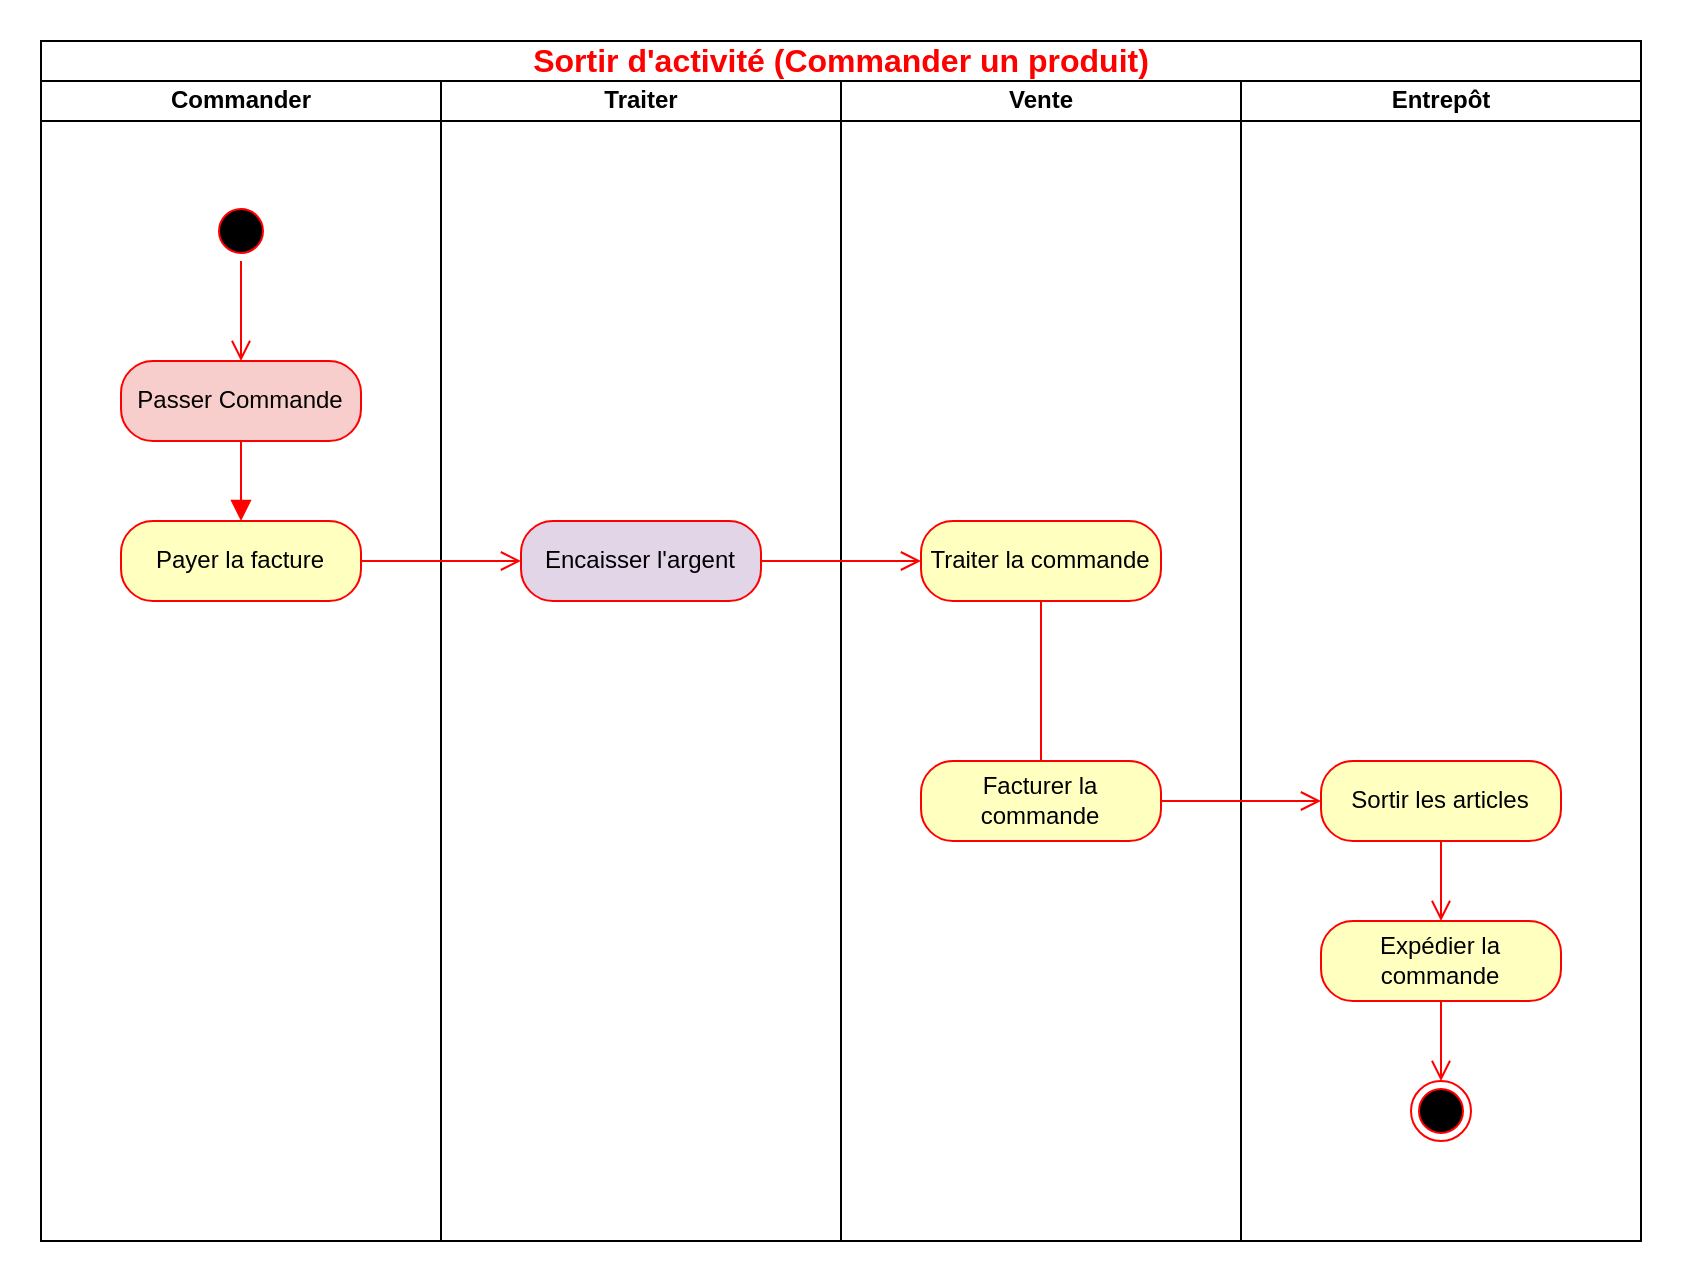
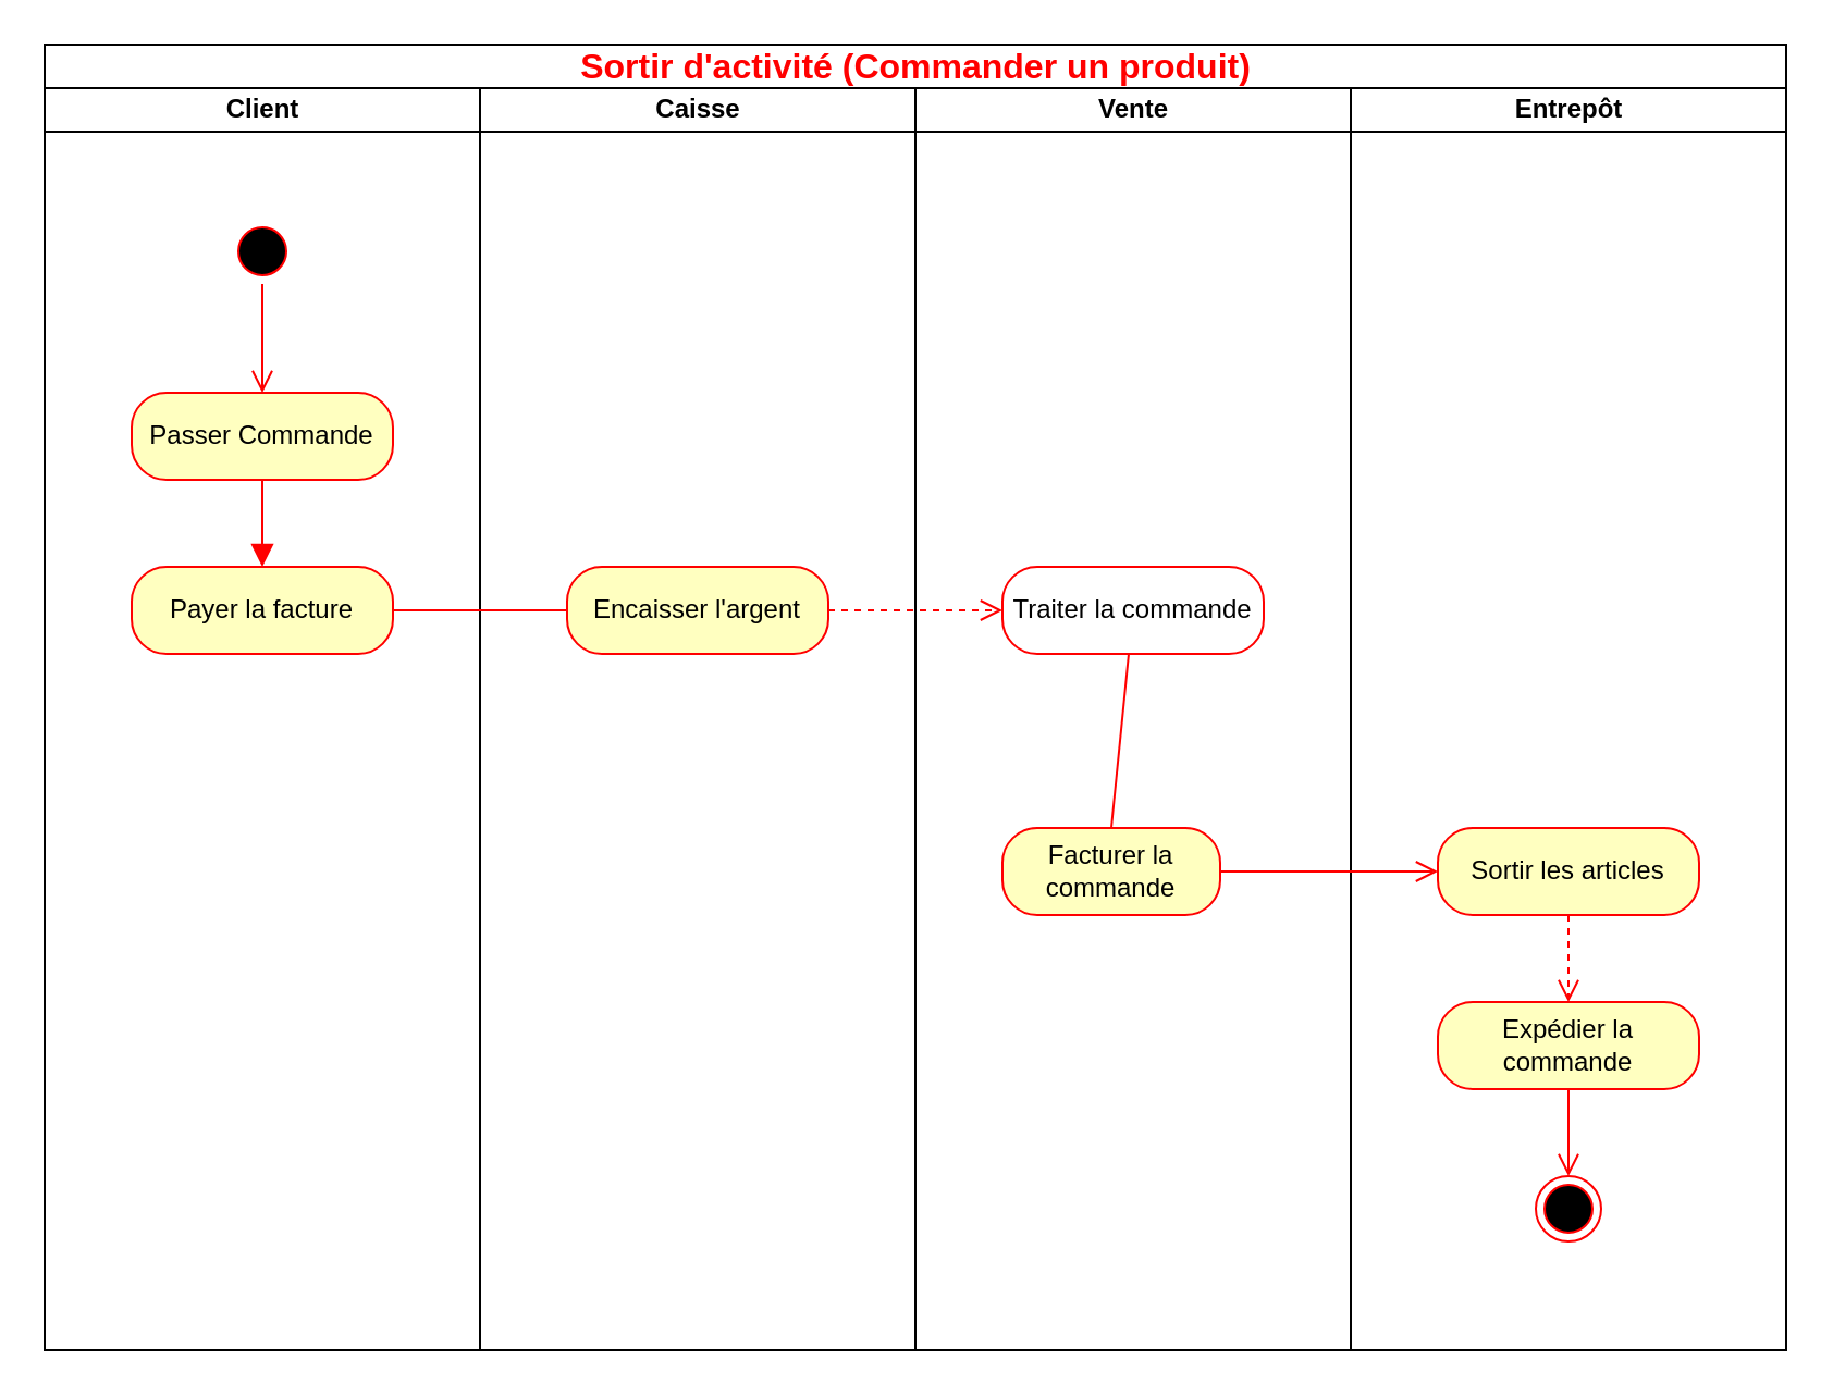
- <mxCell id="3" value="Commander" style="swimlane;startSize=20;html=1;" vertex="1" parent="2"><mxGeometry y="20" width="200" height="580" as="geometry"><mxRectangle y="20" width="40" height="710" as="alternateBounds" /></mxGeometry></mxCell>
+ <mxCell id="3" value="Client" style="swimlane;startSize=20;html=1;" vertex="1" parent="2"><mxGeometry y="20" width="200" height="580" as="geometry"><mxRectangle y="20" width="40" height="710" as="alternateBounds" /></mxGeometry></mxCell>
- <mxCell id="9" value="Traiter" style="swimlane;startSize=20;html=1;" vertex="1" parent="2"><mxGeometry x="200" y="20" width="200" height="580" as="geometry" /></mxCell>
+ <mxCell id="9" value="Caisse" style="swimlane;startSize=20;html=1;" vertex="1" parent="2"><mxGeometry x="200" y="20" width="200" height="580" as="geometry" /></mxCell>
- <mxCell id="6" value="Passer Commande" style="rounded=1;whiteSpace=wrap;html=1;arcSize=40;fontColor=#000000;fillColor=#f8cecc;strokeColor=#ff0000;" vertex="1" parent="3"><mxGeometry x="40" y="140" width="120" height="40" as="geometry" /></mxCell>
+ <mxCell id="6" value="Passer Commande" style="rounded=1;whiteSpace=wrap;html=1;arcSize=40;fontColor=#000000;fillColor=#ffffc0;strokeColor=#ff0000;" vertex="1" parent="3"><mxGeometry x="40" y="140" width="120" height="40" as="geometry" /></mxCell>
- <mxCell id="21" value="" style="edgeStyle=orthogonalEdgeStyle;html=1;verticalAlign=bottom;endArrow=open;endSize=8;strokeColor=#ff0000;rounded=0;entryX=0;entryY=0.5;entryDx=0;entryDy=0;" edge="1" source="8" parent="2" target="10"><mxGeometry relative="1" as="geometry"><mxPoint x="100" y="380" as="targetPoint" /></mxGeometry></mxCell>
+ <mxCell id="21" value="" style="edgeStyle=orthogonalEdgeStyle;html=1;verticalAlign=bottom;endArrow=none;endSize=8;strokeColor=#ff0000;rounded=0;entryX=0;entryY=0.5;entryDx=0;entryDy=0;" edge="1" source="8" parent="2" target="10"><mxGeometry relative="1" as="geometry"><mxPoint x="100" y="380" as="targetPoint" /></mxGeometry></mxCell>
- <mxCell id="10" value="Encaisser l'argent" style="rounded=1;whiteSpace=wrap;html=1;arcSize=40;fontColor=#000000;fillColor=#e1d5e7;strokeColor=#ff0000;" vertex="1" parent="9"><mxGeometry x="40" y="220" width="120" height="40" as="geometry" /></mxCell>
+ <mxCell id="10" value="Encaisser l'argent" style="rounded=1;whiteSpace=wrap;html=1;arcSize=40;fontColor=#000000;fillColor=#ffffc0;strokeColor=#ff0000;" vertex="1" parent="9"><mxGeometry x="40" y="220" width="120" height="40" as="geometry" /></mxCell>
- <mxCell id="22" value="" style="edgeStyle=orthogonalEdgeStyle;html=1;verticalAlign=bottom;endArrow=open;endSize=8;strokeColor=#ff0000;rounded=0;entryX=0;entryY=0.5;entryDx=0;entryDy=0;" edge="1" source="10" parent="2" target="12"><mxGeometry relative="1" as="geometry"><mxPoint x="300" y="340" as="targetPoint" /></mxGeometry></mxCell>
+ <mxCell id="22" value="" style="edgeStyle=orthogonalEdgeStyle;html=1;verticalAlign=bottom;endArrow=open;endSize=8;strokeColor=#ff0000;rounded=0;entryX=0;entryY=0.5;entryDx=0;entryDy=0;dashed=1;" edge="1" source="10" parent="2" target="12"><mxGeometry relative="1" as="geometry"><mxPoint x="300" y="340" as="targetPoint" /></mxGeometry></mxCell>
- <mxCell id="12" value="Traiter la commande" style="rounded=1;whiteSpace=wrap;html=1;arcSize=40;fontColor=#000000;fillColor=#ffffc0;strokeColor=#ff0000;" vertex="1" parent="11"><mxGeometry x="40" y="220" width="120" height="40" as="geometry" /></mxCell>
+ <mxCell id="12" value="Traiter la commande" style="rounded=1;whiteSpace=wrap;html=1;arcSize=40;fontColor=#000000;fillColor=#ffffff;strokeColor=#ff0000;" vertex="1" parent="11"><mxGeometry x="40" y="220" width="120" height="40" as="geometry" /></mxCell>
- <mxCell id="14" value="Facturer la commande" style="rounded=1;whiteSpace=wrap;html=1;arcSize=40;fontColor=#000000;fillColor=#ffffc0;strokeColor=#ff0000;" vertex="1" parent="11"><mxGeometry x="40" y="340" width="120" height="40" as="geometry" /></mxCell>
+ <mxCell id="14" value="Facturer la commande" style="rounded=1;whiteSpace=wrap;html=1;arcSize=40;fontColor=#000000;fillColor=#ffffc0;strokeColor=#ff0000;" vertex="1" parent="11"><mxGeometry x="40" y="340" width="100" height="40" as="geometry" /></mxCell>
- <mxCell id="17" value="" style="edgeStyle=orthogonalEdgeStyle;html=1;verticalAlign=bottom;endArrow=open;endSize=8;strokeColor=#ff0000;rounded=0;entryX=0.5;entryY=0;entryDx=0;entryDy=0;" edge="1" source="16" parent="15" target="18"><mxGeometry relative="1" as="geometry"><mxPoint x="100" y="520" as="targetPoint" /></mxGeometry></mxCell>
+ <mxCell id="17" value="" style="edgeStyle=orthogonalEdgeStyle;html=1;verticalAlign=bottom;endArrow=open;endSize=8;strokeColor=#ff0000;rounded=0;entryX=0.5;entryY=0;entryDx=0;entryDy=0;dashed=1;" edge="1" source="16" parent="15" target="18"><mxGeometry relative="1" as="geometry"><mxPoint x="100" y="520" as="targetPoint" /></mxGeometry></mxCell>
